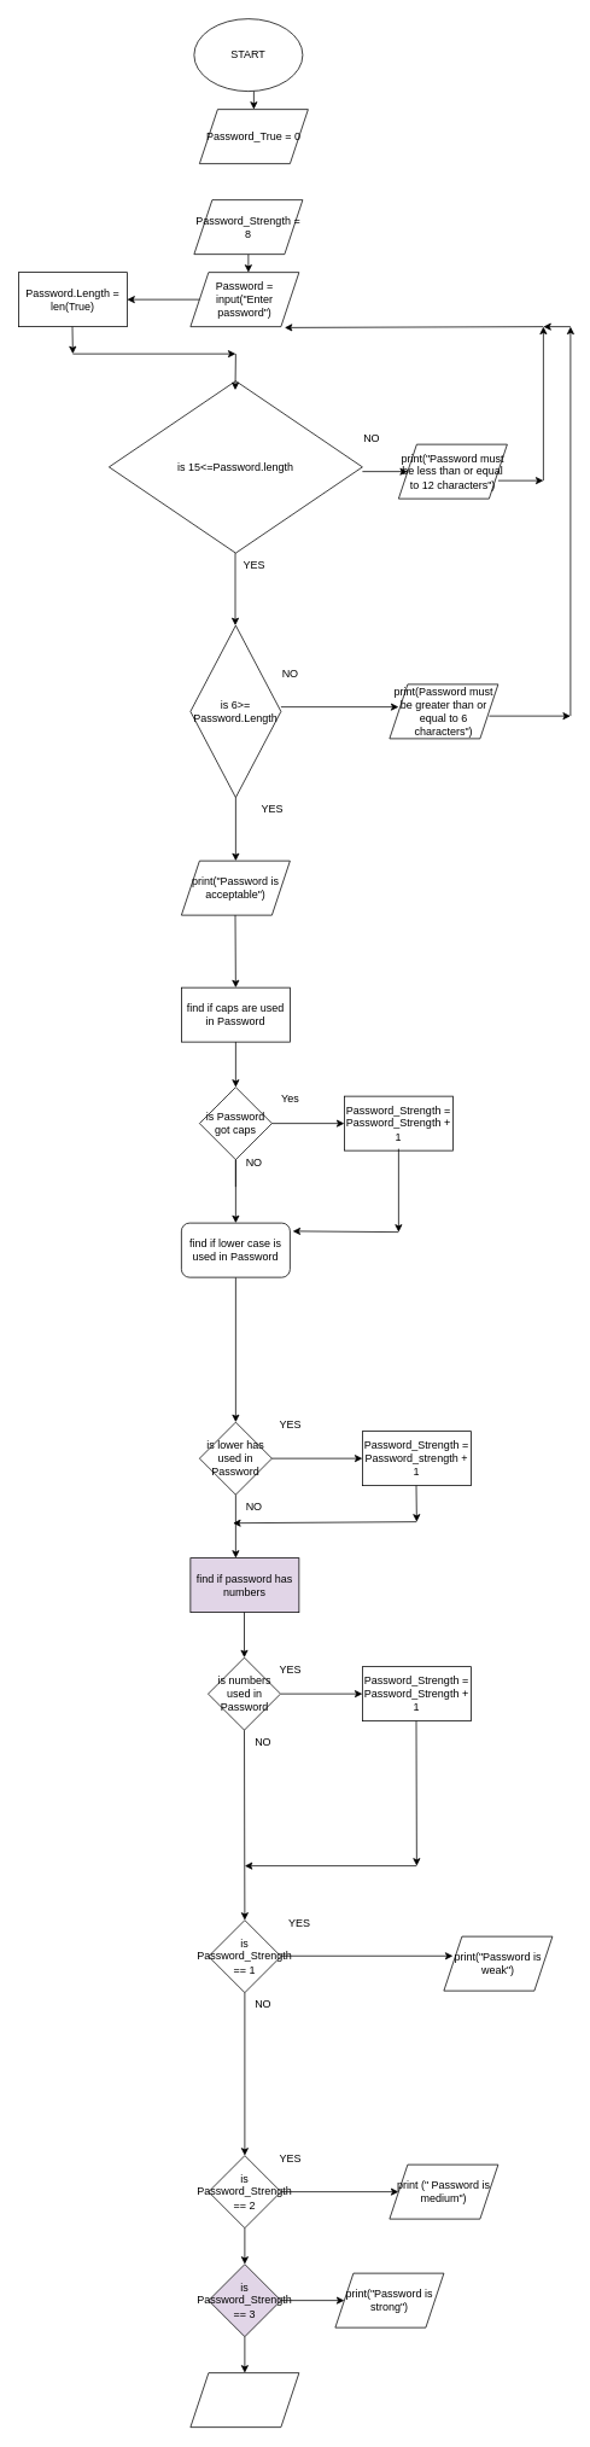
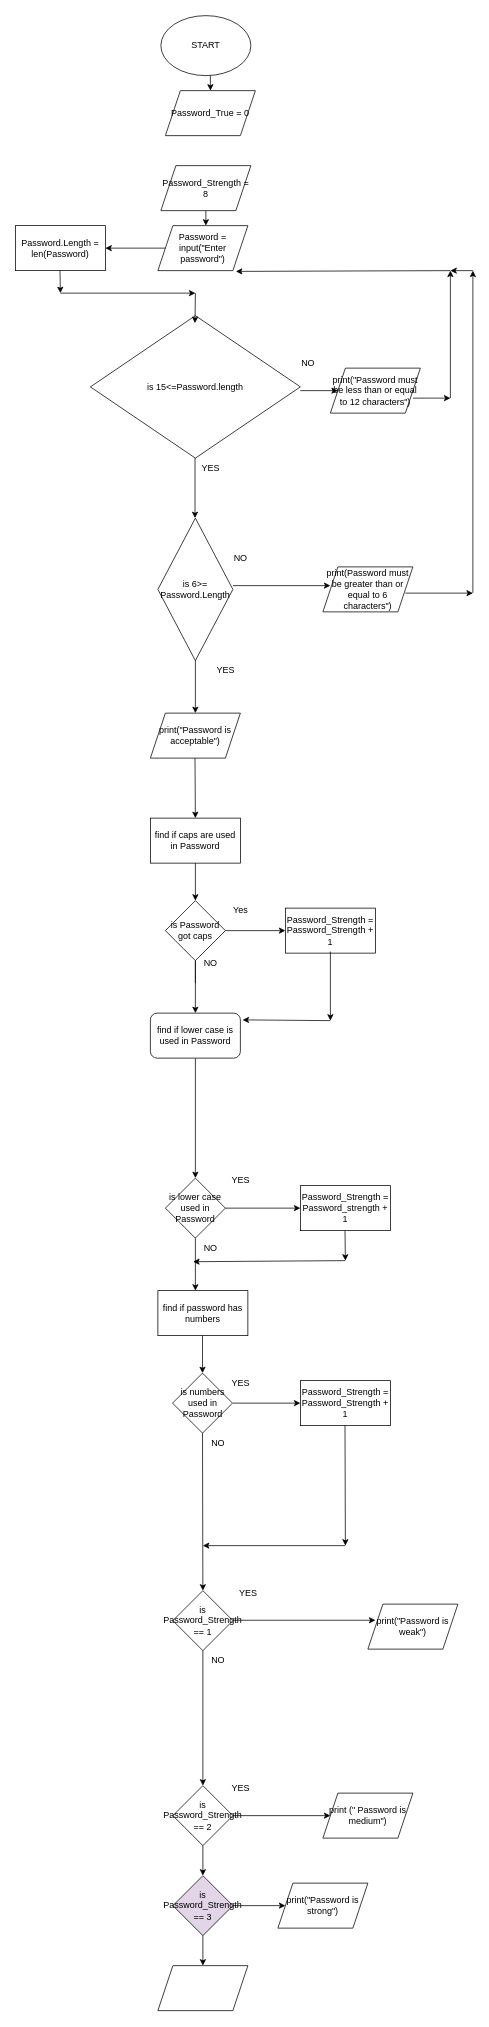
- <mxCell id="27" value="Password.Length = len(True)" style="rounded=0;whiteSpace=wrap;html=1;" vertex="1" parent="1"><mxGeometry x="20" y="300" width="120" height="60" as="geometry" /></mxCell>
+ <mxCell id="27" value="Password.Length = len(Password)" style="rounded=0;whiteSpace=wrap;html=1;" vertex="1" parent="1"><mxGeometry x="20" y="300" width="120" height="60" as="geometry" /></mxCell>
- <mxCell id="44" value="is lower has used in Password" style="rhombus;whiteSpace=wrap;html=1;" vertex="1" parent="1"><mxGeometry x="220" y="1570" width="80" height="80" as="geometry" /></mxCell>
+ <mxCell id="44" value="is lower case used in Password" style="rhombus;whiteSpace=wrap;html=1;" vertex="1" parent="1"><mxGeometry x="220" y="1570" width="80" height="80" as="geometry" /></mxCell>
- <mxCell id="50" value="find if password has numbers" style="rounded=0;whiteSpace=wrap;html=1;fillColor=#e1d5e7;" vertex="1" parent="1"><mxGeometry x="210" y="1720" width="120" height="60" as="geometry" /></mxCell>
+ <mxCell id="50" value="find if password has numbers" style="rounded=0;whiteSpace=wrap;html=1;" vertex="1" parent="1"><mxGeometry x="210" y="1720" width="120" height="60" as="geometry" /></mxCell>
